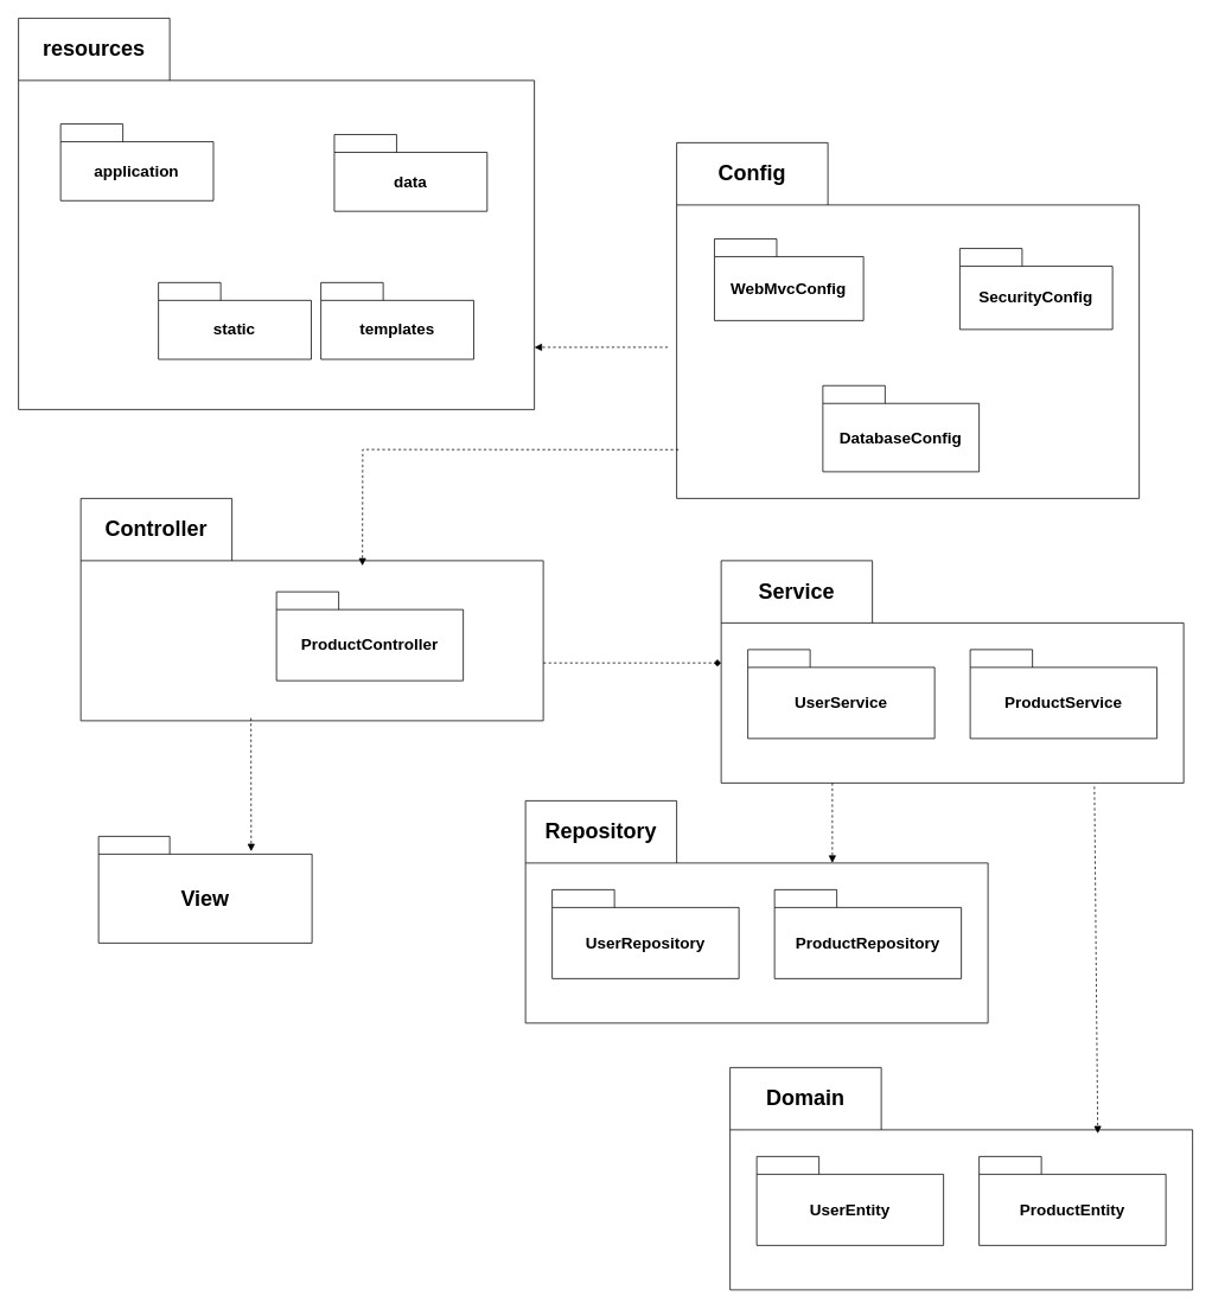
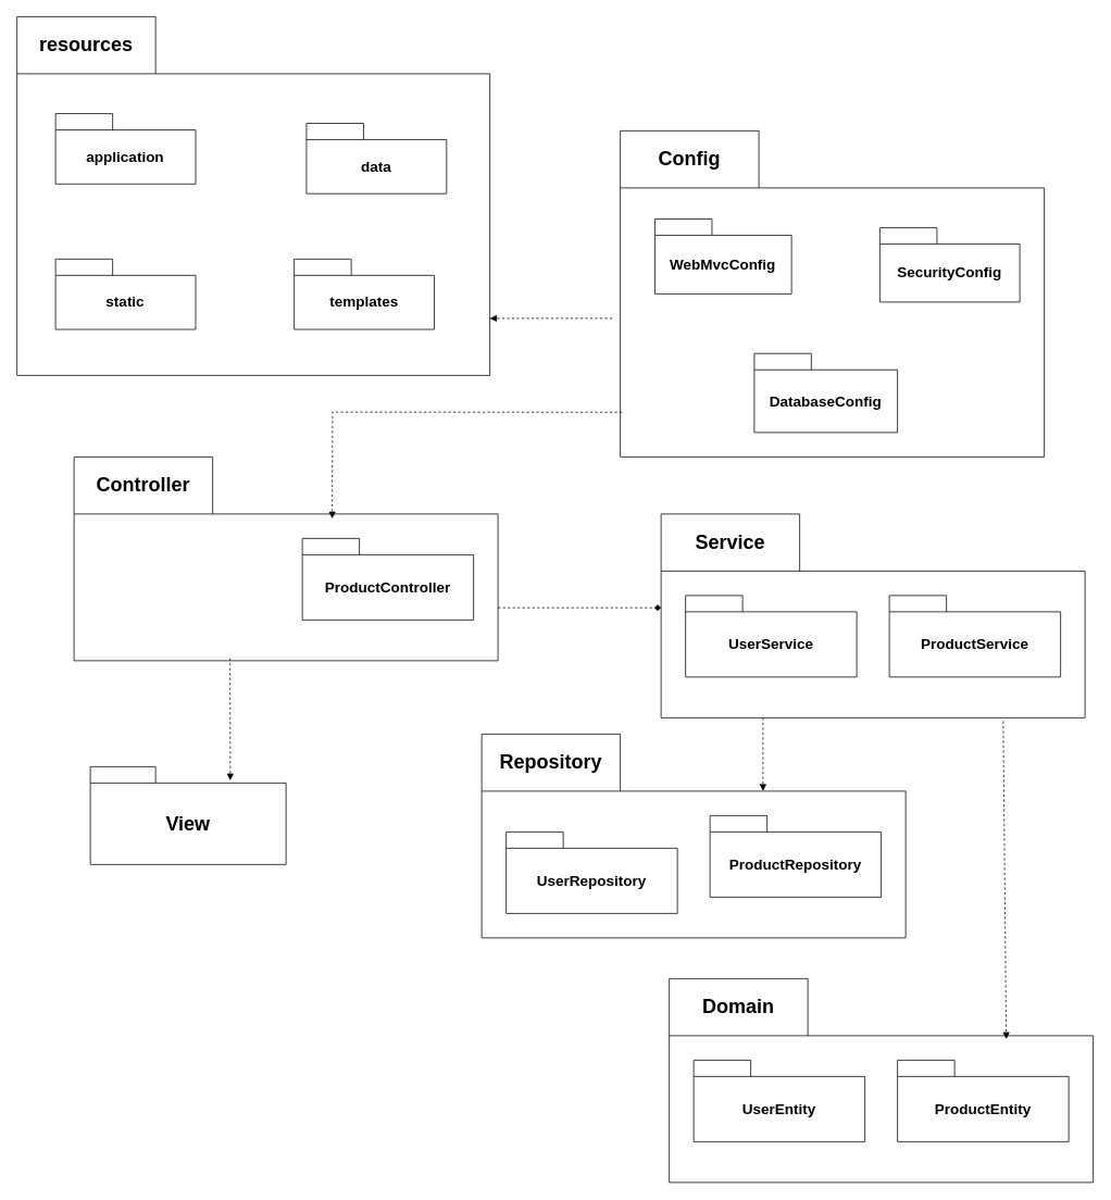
- <mxCell id="6" value="&lt;font style=&quot;font-size: 18px;&quot;&gt;static&lt;/font&gt;" style="shape=folder;fontStyle=1;tabWidth=70;tabHeight=20;tabPosition=left;html=1;boundedLbl=1;whiteSpace=wrap;" vertex="1" parent="2"><mxGeometry x="157.347" y="297.297" width="171.81" height="86.276" as="geometry" /></mxCell>
+ <mxCell id="6" value="&lt;font style=&quot;font-size: 18px;&quot;&gt;static&lt;/font&gt;" style="shape=folder;fontStyle=1;tabWidth=70;tabHeight=20;tabPosition=left;html=1;boundedLbl=1;whiteSpace=wrap;" vertex="1" parent="2"><mxGeometry x="47.347" y="297.297" width="171.81" height="86.276" as="geometry" /></mxCell>
- <mxCell id="15" value="&lt;span style=&quot;font-size: 18px;&quot;&gt;ProductController&lt;/span&gt;" style="shape=folder;fontStyle=1;tabWidth=70;tabHeight=20;tabPosition=left;html=1;boundedLbl=1;whiteSpace=wrap;" vertex="1" parent="13"><mxGeometry x="220" y="105" width="210" height="100" as="geometry" /></mxCell>
+ <mxCell id="15" value="&lt;span style=&quot;font-size: 18px;&quot;&gt;ProductController&lt;/span&gt;" style="shape=folder;fontStyle=1;tabWidth=70;tabHeight=20;tabPosition=left;html=1;boundedLbl=1;whiteSpace=wrap;" vertex="1" parent="13"><mxGeometry x="280" y="100" width="210" height="100" as="geometry" /></mxCell>
- <mxCell id="22" value="&lt;span style=&quot;font-size: 18px;&quot;&gt;UserRepository&lt;/span&gt;" style="shape=folder;fontStyle=1;tabWidth=70;tabHeight=20;tabPosition=left;html=1;boundedLbl=1;whiteSpace=wrap;" vertex="1" parent="20"><mxGeometry x="30" y="100" width="210" height="100" as="geometry" /></mxCell>
+ <mxCell id="22" value="&lt;span style=&quot;font-size: 18px;&quot;&gt;UserRepository&lt;/span&gt;" style="shape=folder;fontStyle=1;tabWidth=70;tabHeight=20;tabPosition=left;html=1;boundedLbl=1;whiteSpace=wrap;" vertex="1" parent="20"><mxGeometry x="30" y="120" width="210" height="100" as="geometry" /></mxCell>
